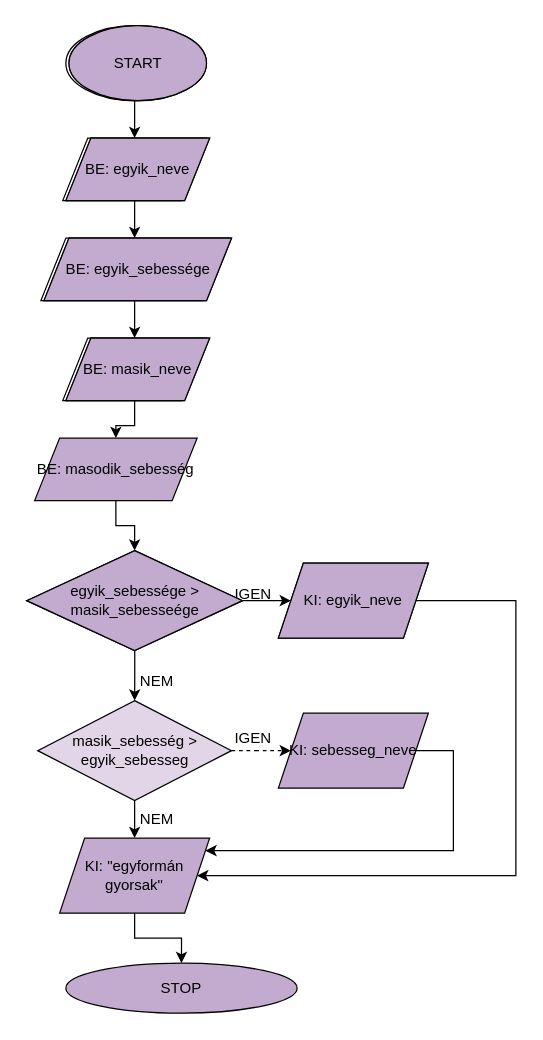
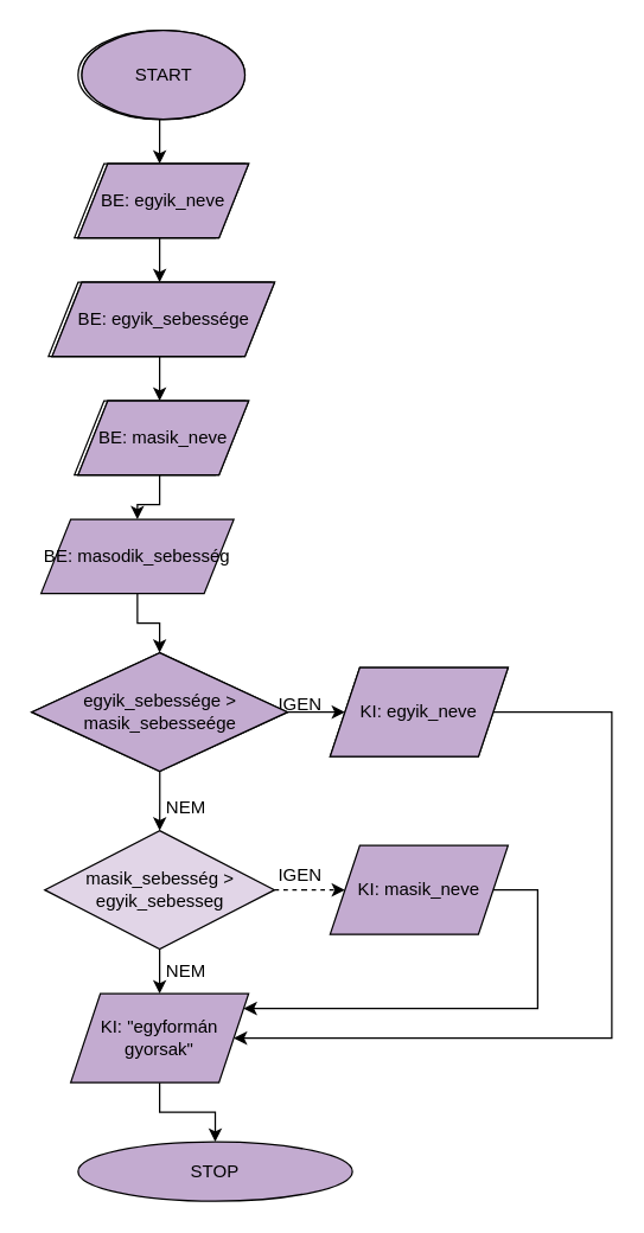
- <mxCell id="23" value="KI: sebesseg_neve" style="shape=parallelogram;perimeter=parallelogramPerimeter;whiteSpace=wrap;html=1;fixedSize=1;fillColor=#C3ABD0;" vertex="1" parent="1"><mxGeometry x="222" y="570" width="120" height="60" as="geometry" /></mxCell>
+ <mxCell id="23" value="KI: masik_neve" style="shape=parallelogram;perimeter=parallelogramPerimeter;whiteSpace=wrap;html=1;fixedSize=1;fillColor=#C3ABD0;" vertex="1" parent="1"><mxGeometry x="222" y="570" width="120" height="60" as="geometry" /></mxCell>
